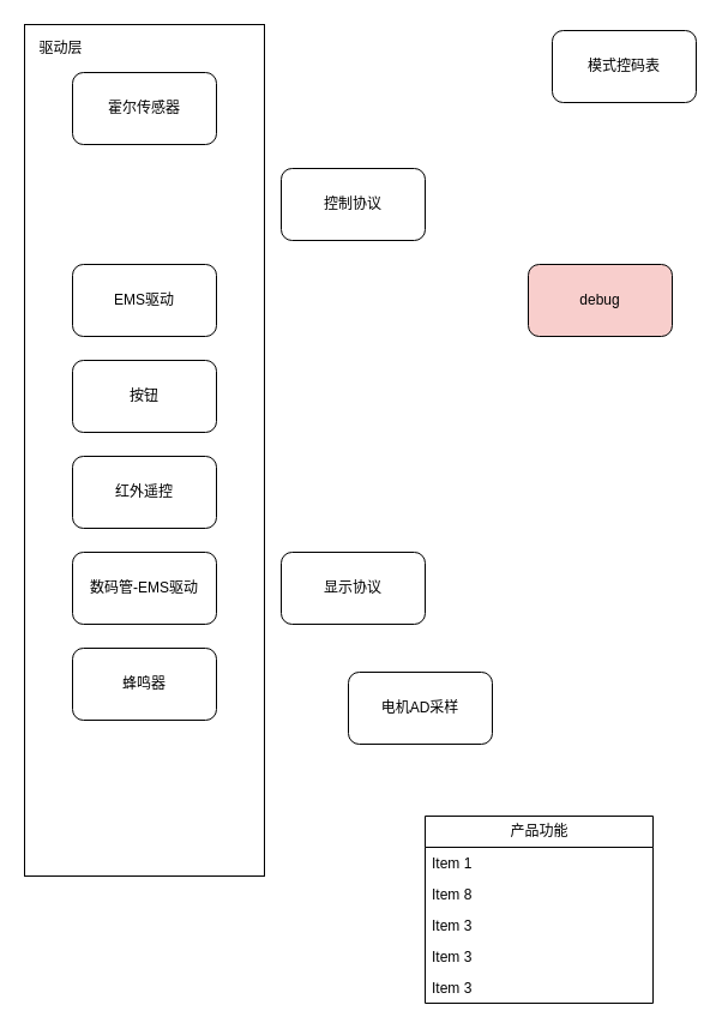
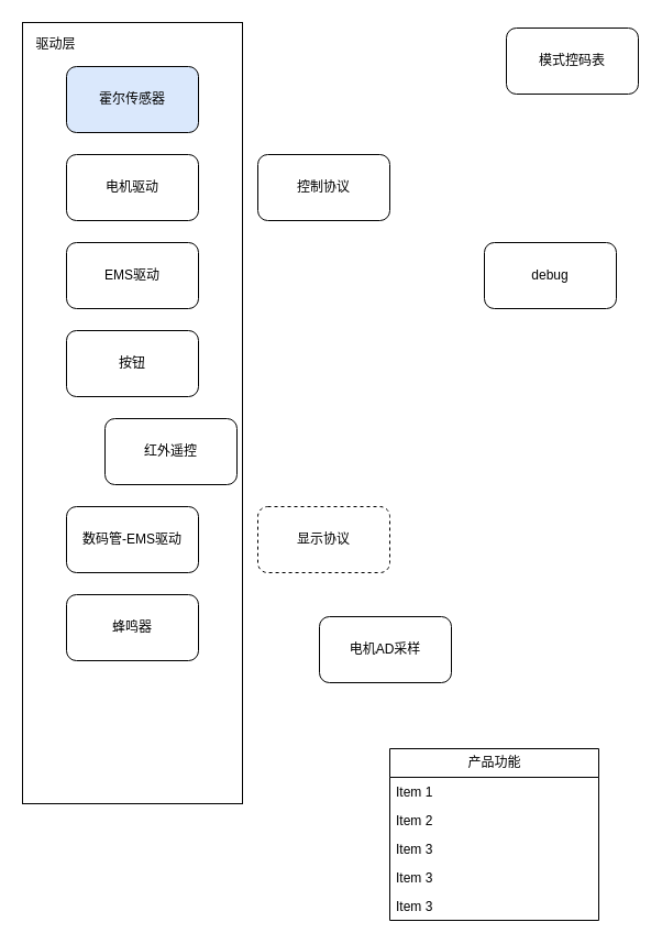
- <mxCell id="13" value="霍尔传感器" style="rounded=1;whiteSpace=wrap;html=1;" vertex="1" parent="1"><mxGeometry x="60" y="60" width="120" height="60" as="geometry" /></mxCell>
+ <mxCell id="13" value="霍尔传感器" style="rounded=1;whiteSpace=wrap;html=1;fillColor=#dae8fc;" vertex="1" parent="1"><mxGeometry x="60" y="60" width="120" height="60" as="geometry" /></mxCell>
+ <mxCell id="3" value="电机驱动" style="rounded=1;whiteSpace=wrap;html=1;" vertex="1" parent="1"><mxGeometry x="60" y="140" width="120" height="60" as="geometry" /></mxCell>
- <mxCell id="14" value="debug" style="rounded=1;whiteSpace=wrap;html=1;fillColor=#f8cecc;" vertex="1" parent="1"><mxGeometry x="440" y="220" width="120" height="60" as="geometry" /></mxCell>
+ <mxCell id="14" value="debug" style="rounded=1;whiteSpace=wrap;html=1;" vertex="1" parent="1"><mxGeometry x="440" y="220" width="120" height="60" as="geometry" /></mxCell>
- <mxCell id="5" value="红外遥控" style="rounded=1;whiteSpace=wrap;html=1;" vertex="1" parent="1"><mxGeometry x="60" y="380" width="120" height="60" as="geometry" /></mxCell>
+ <mxCell id="5" value="红外遥控" style="rounded=1;whiteSpace=wrap;html=1;" vertex="1" parent="1"><mxGeometry x="95" y="380" width="120" height="60" as="geometry" /></mxCell>
- <mxCell id="9" value="显示协议" style="rounded=1;whiteSpace=wrap;html=1;" vertex="1" parent="1"><mxGeometry x="234" y="460" width="120" height="60" as="geometry" /></mxCell>
+ <mxCell id="9" value="显示协议" style="rounded=1;whiteSpace=wrap;html=1;dashed=1;" vertex="1" parent="1"><mxGeometry x="234" y="460" width="120" height="60" as="geometry" /></mxCell>
- <mxCell id="17" value="Item 8" style="text;strokeColor=none;fillColor=none;align=left;verticalAlign=top;spacingLeft=4;spacingRight=4;overflow=hidden;rotatable=0;points=[[0,0.5],[1,0.5]];portConstraint=eastwest;whiteSpace=wrap;html=1;" vertex="1" parent="15"><mxGeometry y="52" width="190" height="26" as="geometry" /></mxCell>
+ <mxCell id="17" value="Item 2" style="text;strokeColor=none;fillColor=none;align=left;verticalAlign=top;spacingLeft=4;spacingRight=4;overflow=hidden;rotatable=0;points=[[0,0.5],[1,0.5]];portConstraint=eastwest;whiteSpace=wrap;html=1;" vertex="1" parent="15"><mxGeometry y="52" width="190" height="26" as="geometry" /></mxCell>
